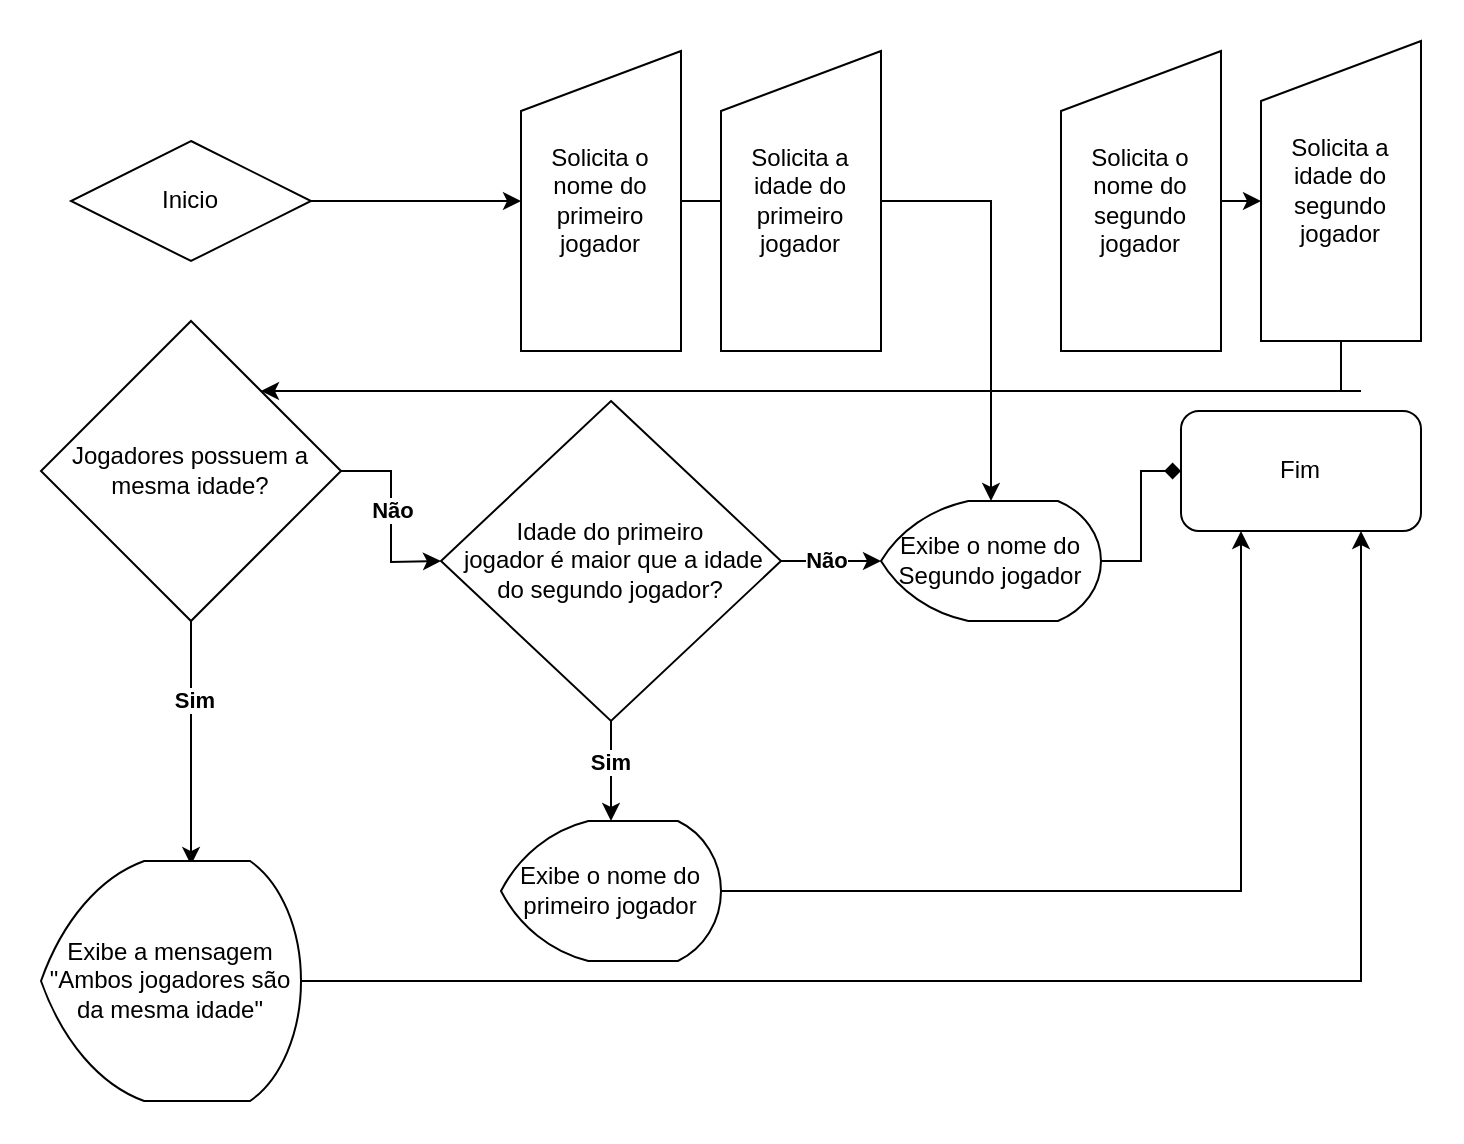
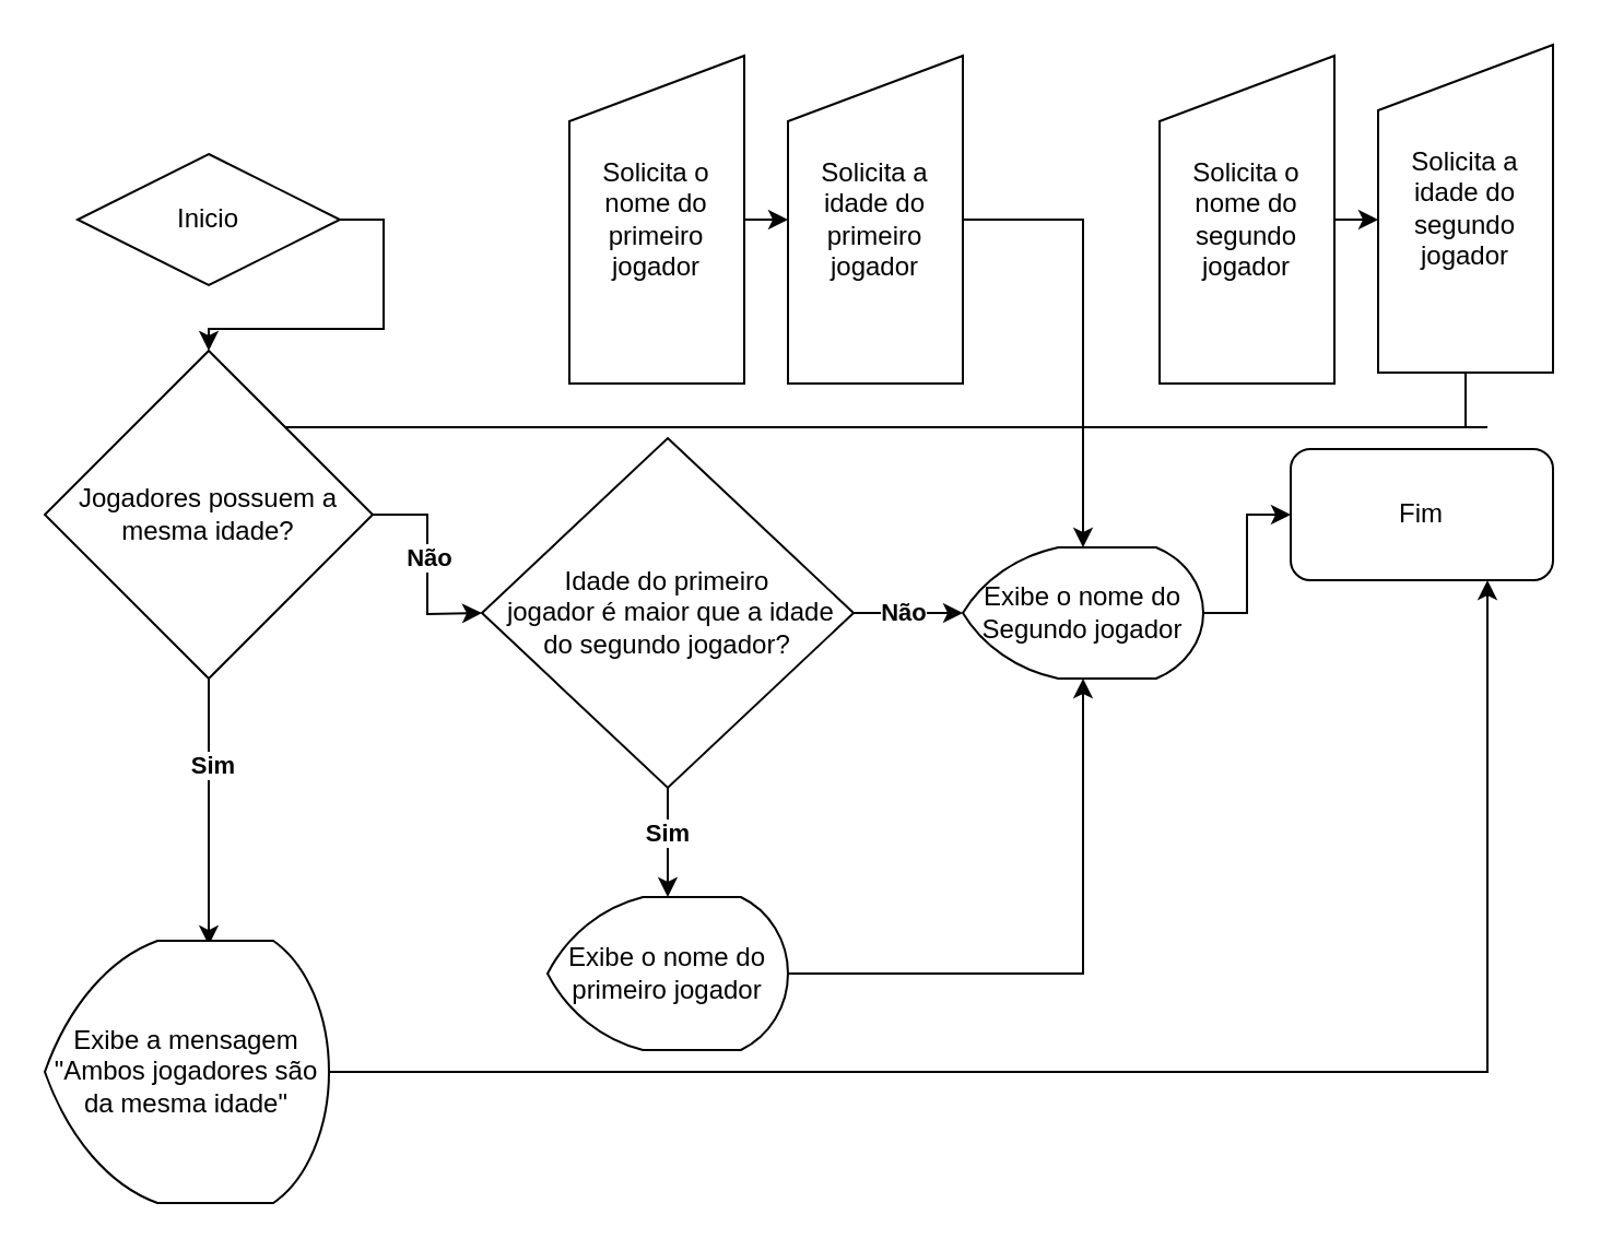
- <mxCell id="2" style="edgeStyle=orthogonalEdgeStyle;rounded=0;orthogonalLoop=1;jettySize=auto;html=1;exitX=1;exitY=0.5;exitDx=0;exitDy=0;entryX=0;entryY=0.5;entryDx=0;entryDy=0;" edge="1" parent="1" source="3" target="6"><mxGeometry relative="1" as="geometry" /></mxCell>
+ <mxCell id="2" style="edgeStyle=orthogonalEdgeStyle;rounded=0;orthogonalLoop=1;jettySize=auto;html=1;exitX=1;exitY=0.5;exitDx=0;exitDy=0;" edge="1" parent="1" source="3" target="16"><mxGeometry relative="1" as="geometry" /></mxCell>
- <mxCell id="5" style="edgeStyle=orthogonalEdgeStyle;rounded=0;orthogonalLoop=1;jettySize=auto;html=1;exitX=1;exitY=0.5;exitDx=0;exitDy=0;entryX=0;entryY=0.5;entryDx=0;entryDy=0;endArrow=none;" edge="1" parent="1" source="6" target="9"><mxGeometry relative="1" as="geometry" /></mxCell>
+ <mxCell id="5" style="edgeStyle=orthogonalEdgeStyle;rounded=0;orthogonalLoop=1;jettySize=auto;html=1;exitX=1;exitY=0.5;exitDx=0;exitDy=0;entryX=0;entryY=0.5;entryDx=0;entryDy=0;" edge="1" parent="1" source="6" target="9"><mxGeometry relative="1" as="geometry" /></mxCell>
- <mxCell id="10" style="edgeStyle=orthogonalEdgeStyle;rounded=0;orthogonalLoop=1;jettySize=auto;html=1;exitX=0.5;exitY=1;exitDx=0;exitDy=0;" edge="1" parent="1" source="11" target="16"><mxGeometry relative="1" as="geometry"><Array as="points"><mxPoint x="680" y="195" /><mxPoint x="95" y="195" /></Array></mxGeometry></mxCell>
+ <mxCell id="10" style="edgeStyle=orthogonalEdgeStyle;rounded=0;orthogonalLoop=1;jettySize=auto;html=1;exitX=0.5;exitY=1;exitDx=0;exitDy=0;endArrow=none;" edge="1" parent="1" source="11" target="16"><mxGeometry relative="1" as="geometry"><Array as="points"><mxPoint x="680" y="195" /><mxPoint x="95" y="195" /></Array></mxGeometry></mxCell>
- <mxCell id="24" style="edgeStyle=orthogonalEdgeStyle;rounded=0;orthogonalLoop=1;jettySize=auto;html=1;exitX=1;exitY=0.5;exitDx=0;exitDy=0;exitPerimeter=0;endArrow=diamond;" edge="1" parent="1" source="25" target="4"><mxGeometry relative="1" as="geometry" /></mxCell>
+ <mxCell id="24" style="edgeStyle=orthogonalEdgeStyle;rounded=0;orthogonalLoop=1;jettySize=auto;html=1;exitX=1;exitY=0.5;exitDx=0;exitDy=0;exitPerimeter=0;" edge="1" parent="1" source="25" target="4"><mxGeometry relative="1" as="geometry" /></mxCell>
- <mxCell id="22" style="edgeStyle=orthogonalEdgeStyle;rounded=0;orthogonalLoop=1;jettySize=auto;html=1;exitX=1;exitY=0.5;exitDx=0;exitDy=0;exitPerimeter=0;entryX=0.25;entryY=1;entryDx=0;entryDy=0;" edge="1" parent="1" source="23" target="4"><mxGeometry relative="1" as="geometry" /></mxCell>
+ <mxCell id="22" style="edgeStyle=orthogonalEdgeStyle;rounded=0;orthogonalLoop=1;jettySize=auto;html=1;exitX=1;exitY=0.5;exitDx=0;exitDy=0;exitPerimeter=0;" edge="1" parent="1" source="23" target="25"><mxGeometry relative="1" as="geometry" /></mxCell>
